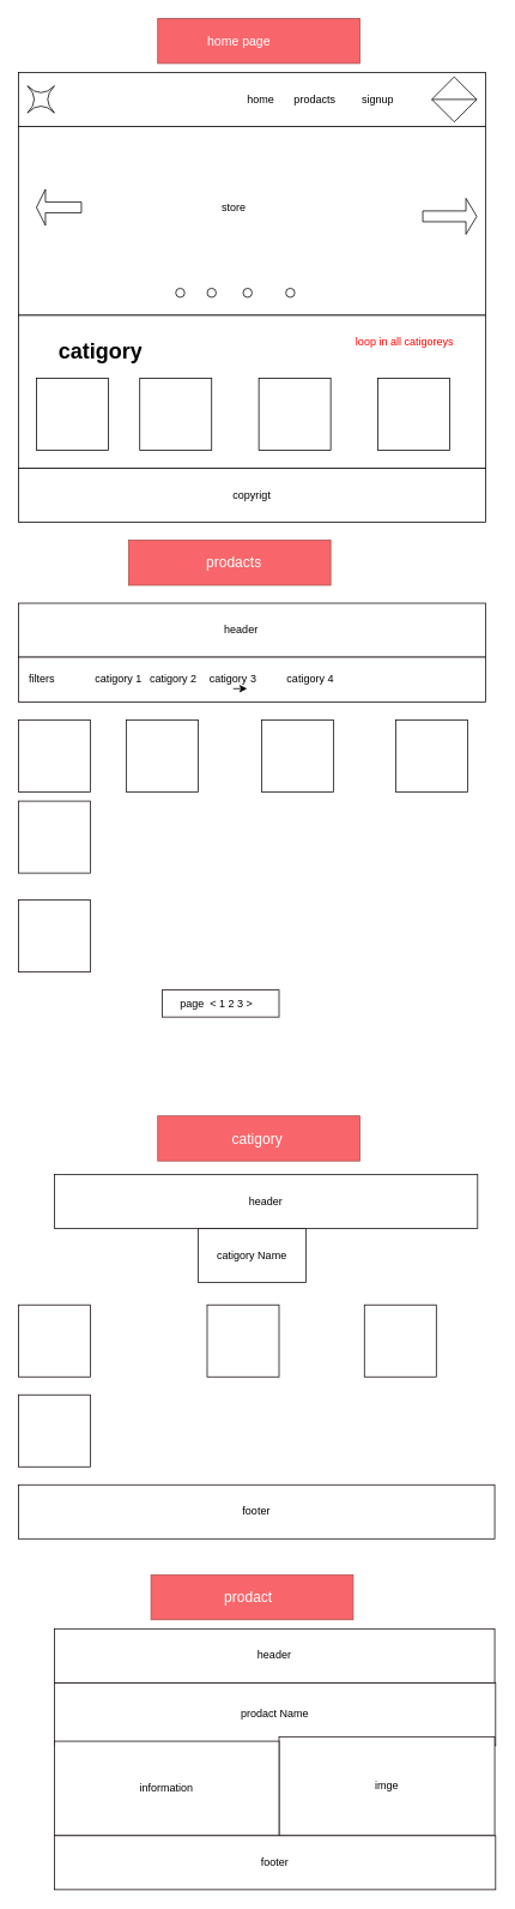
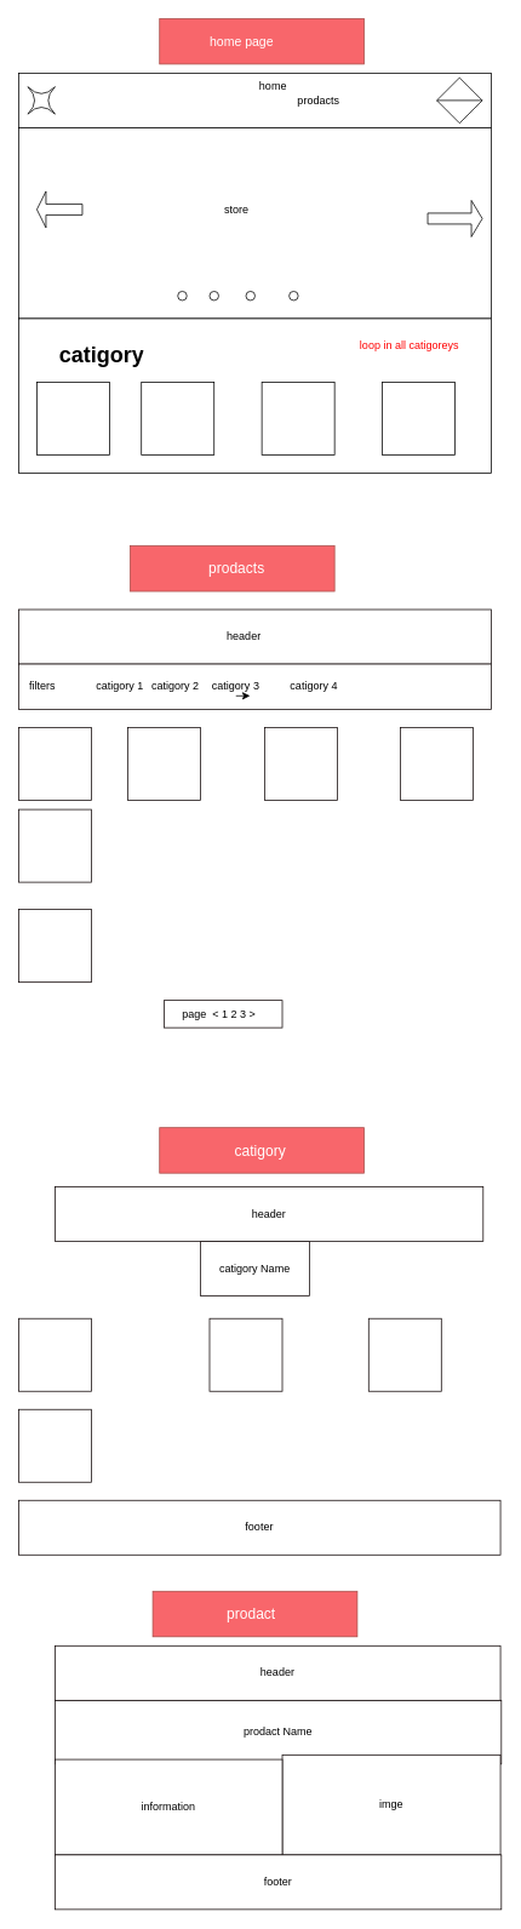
- <mxCell id="4" value="home" style="text;html=1;strokeColor=none;fillColor=none;align=center;verticalAlign=middle;whiteSpace=wrap;rounded=0;" parent="1" vertex="1"><mxGeometry x="270" y="100" width="40" height="20" as="geometry" /></mxCell>
+ <mxCell id="4" value="home" style="text;html=1;strokeColor=none;fillColor=none;align=center;verticalAlign=middle;whiteSpace=wrap;rounded=0;" parent="1" vertex="1"><mxGeometry x="280" y="85" width="40" height="20" as="geometry" /></mxCell>
- <mxCell id="5" value="signup" style="text;html=1;strokeColor=none;fillColor=none;align=center;verticalAlign=middle;whiteSpace=wrap;rounded=0;" parent="1" vertex="1"><mxGeometry x="400" y="100" width="40" height="20" as="geometry" /></mxCell>
- <mxCell id="23" value="copyrigt" style="rounded=0;whiteSpace=wrap;html=1;" parent="1" vertex="1"><mxGeometry x="20" y="520" width="520" height="60" as="geometry" /></mxCell>
